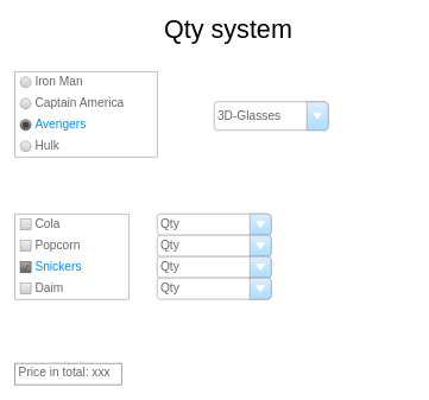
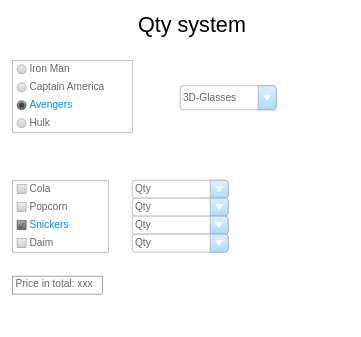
- <mxCell id="19" value="Price in total: xxx" style="strokeWidth=1;shadow=0;dashed=0;align=center;html=1;shape=mxgraph.mockup.text.textBox;fillColor=#ffffff;fontColor=#666666;align=left;fontSize=17;spacingLeft=4;spacingTop=-3;strokeColor=#666666;mainText=" vertex="1" parent="1"><mxGeometry x="20" y="510" width="150" height="30" as="geometry" /></mxCell>
+ <mxCell id="19" value="Price in total: xxx" style="strokeWidth=1;shadow=0;dashed=0;align=center;html=1;shape=mxgraph.mockup.text.textBox;fillColor=#ffffff;fontColor=#666666;align=left;fontSize=17;spacingLeft=4;spacingTop=-3;strokeColor=#666666;mainText=" vertex="1" parent="1"><mxGeometry x="20" y="460" width="150" height="30" as="geometry" /></mxCell>
